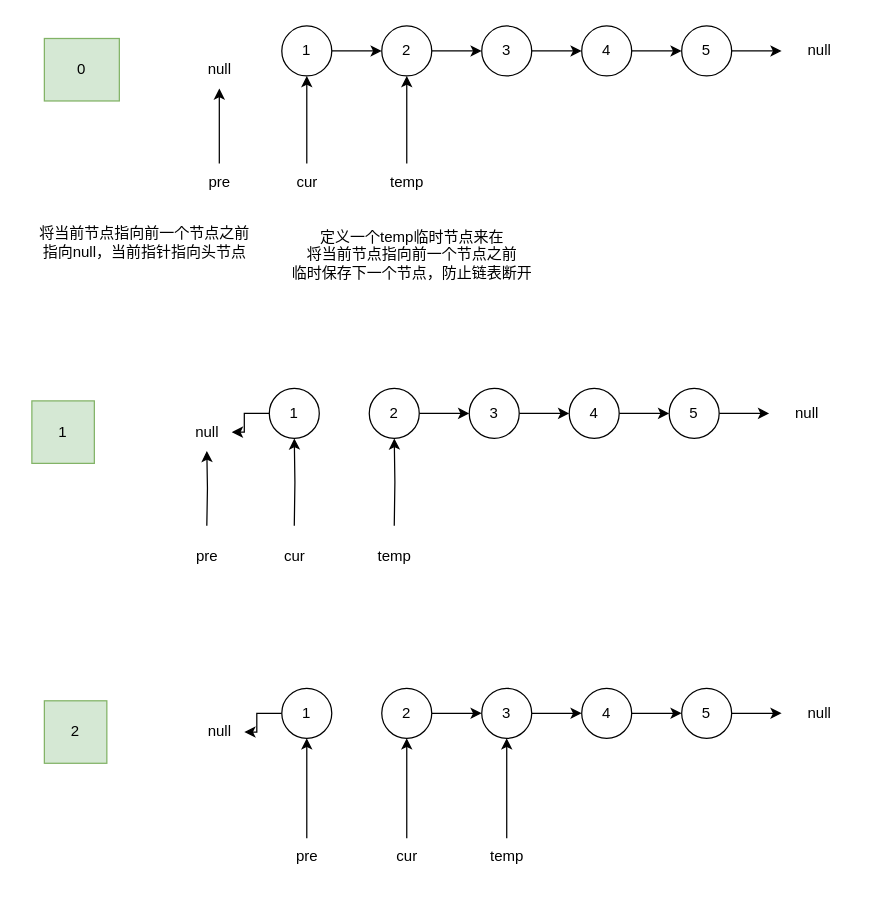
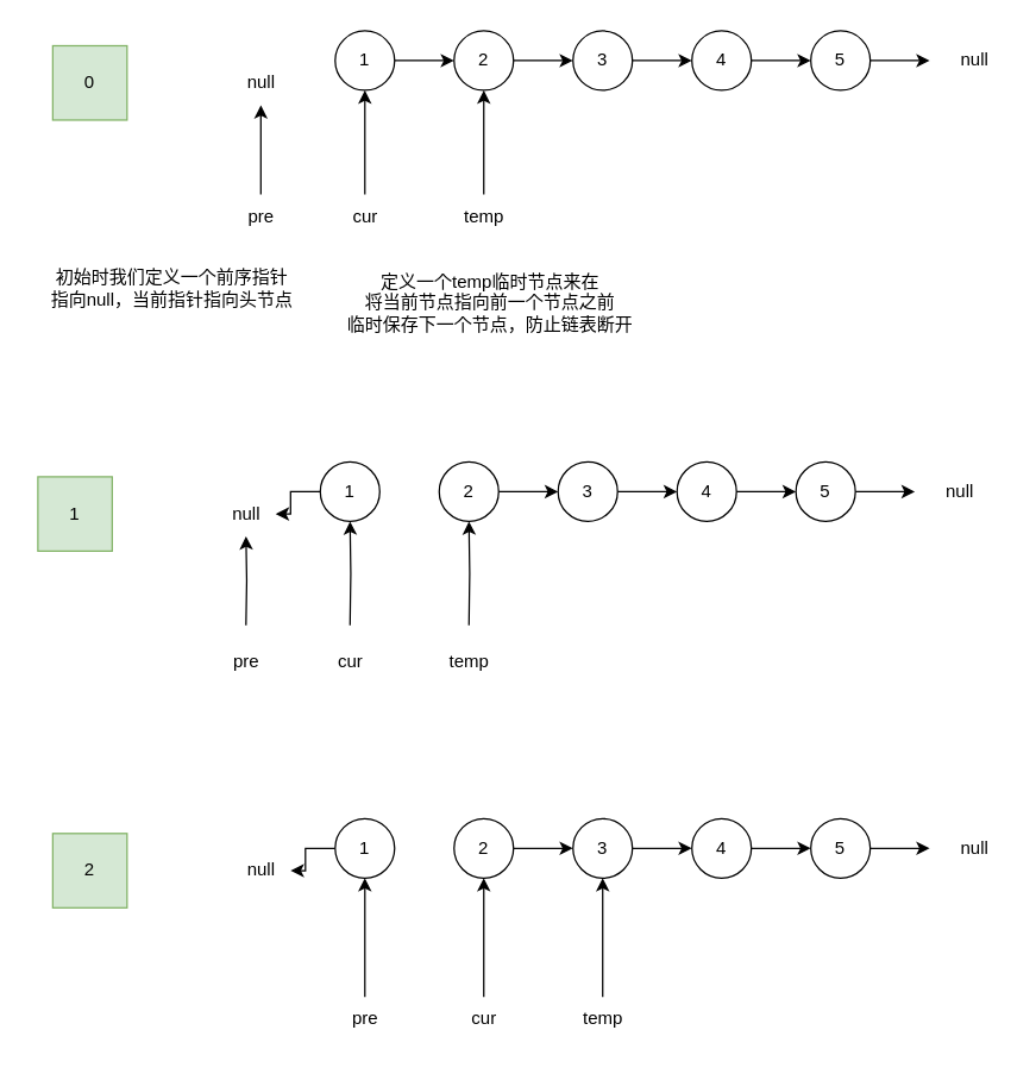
- <mxCell id="22" value="0" style="rounded=0;whiteSpace=wrap;html=1;fillColor=#d5e8d4;strokeColor=#82b366;" vertex="1" parent="1"><mxGeometry x="35" y="30" width="60" height="50" as="geometry" /></mxCell>
+ <mxCell id="22" value="0" style="rounded=0;whiteSpace=wrap;html=1;fillColor=#d5e8d4;strokeColor=#82b366;" vertex="1" parent="1"><mxGeometry x="35" y="30" width="50" height="50" as="geometry" /></mxCell>
- <mxCell id="18" value="将当前节点指向前一个节点之前&lt;div&gt;指向null，当前指针指向头节点&lt;/div&gt;" style="text;html=1;align=center;verticalAlign=middle;resizable=0;points=[];autosize=1;strokeColor=none;fillColor=none;" vertex="1" parent="1"><mxGeometry x="20" y="173" width="190" height="40" as="geometry" /></mxCell>
+ <mxCell id="18" value="初始时我们定义一个前序指针&lt;div&gt;指向null，当前指针指向头节点&lt;/div&gt;" style="text;html=1;align=center;verticalAlign=middle;resizable=0;points=[];autosize=1;strokeColor=none;fillColor=none;" vertex="1" parent="1"><mxGeometry x="20" y="173" width="190" height="40" as="geometry" /></mxCell>
